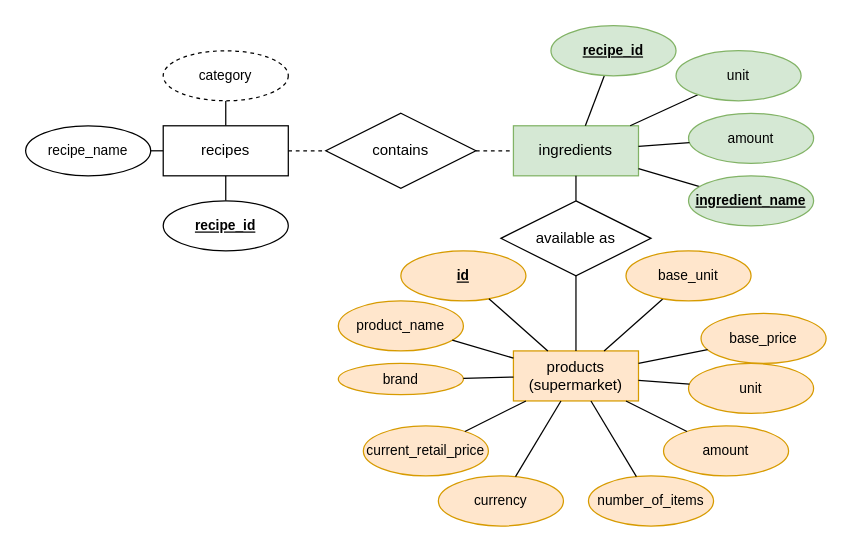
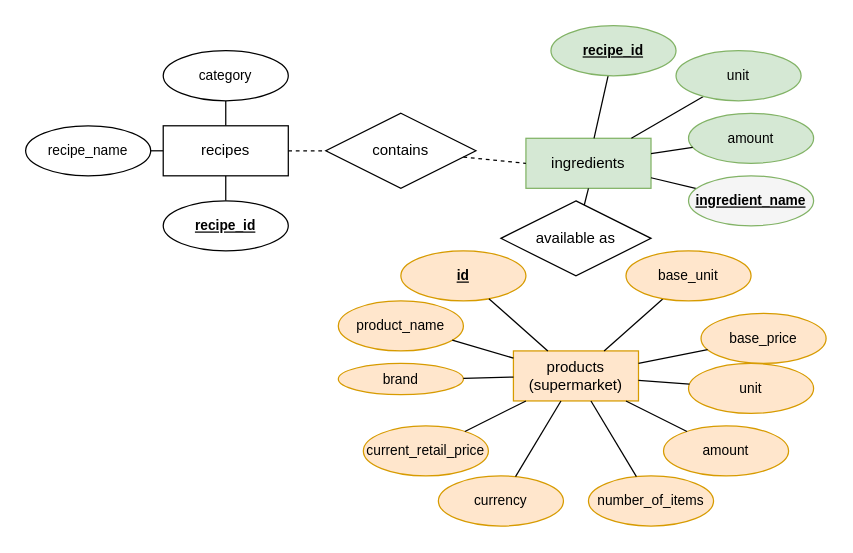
- <mxCell id="16" value="category" style="ellipse;whiteSpace=wrap;html=1;align=center;fontFamily=Helvetica;fontSize=11;fontColor=default;dashed=1;" parent="1" vertex="1"><mxGeometry x="130" y="40" width="100" height="40" as="geometry" /></mxCell>
+ <mxCell id="16" value="category" style="ellipse;whiteSpace=wrap;html=1;align=center;fontFamily=Helvetica;fontSize=11;fontColor=default;" parent="1" vertex="1"><mxGeometry x="130" y="40" width="100" height="40" as="geometry" /></mxCell>
- <mxCell id="7" value="ingredients" style="whiteSpace=wrap;html=1;align=center;fillColor=#d5e8d4;strokeColor=#82b366;" parent="1" vertex="1"><mxGeometry x="410" y="100" width="100" height="40" as="geometry" /></mxCell>
+ <mxCell id="7" value="ingredients" style="whiteSpace=wrap;html=1;align=center;fillColor=#d5e8d4;strokeColor=#82b366;" parent="1" vertex="1"><mxGeometry x="420" y="110" width="100" height="40" as="geometry" /></mxCell>
- <mxCell id="42" value="&lt;u&gt;ingredient_name&lt;/u&gt;" style="ellipse;whiteSpace=wrap;html=1;align=center;fontFamily=Helvetica;fontSize=11;fontStyle=1;fillColor=#d5e8d4;strokeColor=#82b366;" parent="1" vertex="1"><mxGeometry x="550" y="140" width="100" height="40" as="geometry" /></mxCell>
+ <mxCell id="42" value="&lt;u&gt;ingredient_name&lt;/u&gt;" style="ellipse;whiteSpace=wrap;html=1;align=center;fontFamily=Helvetica;fontSize=11;fontStyle=1;fillColor=#f5f5f5;strokeColor=#82b366;" parent="1" vertex="1"><mxGeometry x="550" y="140" width="100" height="40" as="geometry" /></mxCell>
- <mxCell id="13" value="" style="endArrow=none;html=1;rounded=0;exitX=0.5;exitY=0;exitDx=0;exitDy=0;" parent="1" source="2" target="9" edge="1"><mxGeometry relative="1" as="geometry"><mxPoint x="340" y="260" as="sourcePoint" /><mxPoint x="460" y="210" as="targetPoint" /><Array as="points" /></mxGeometry></mxCell>
